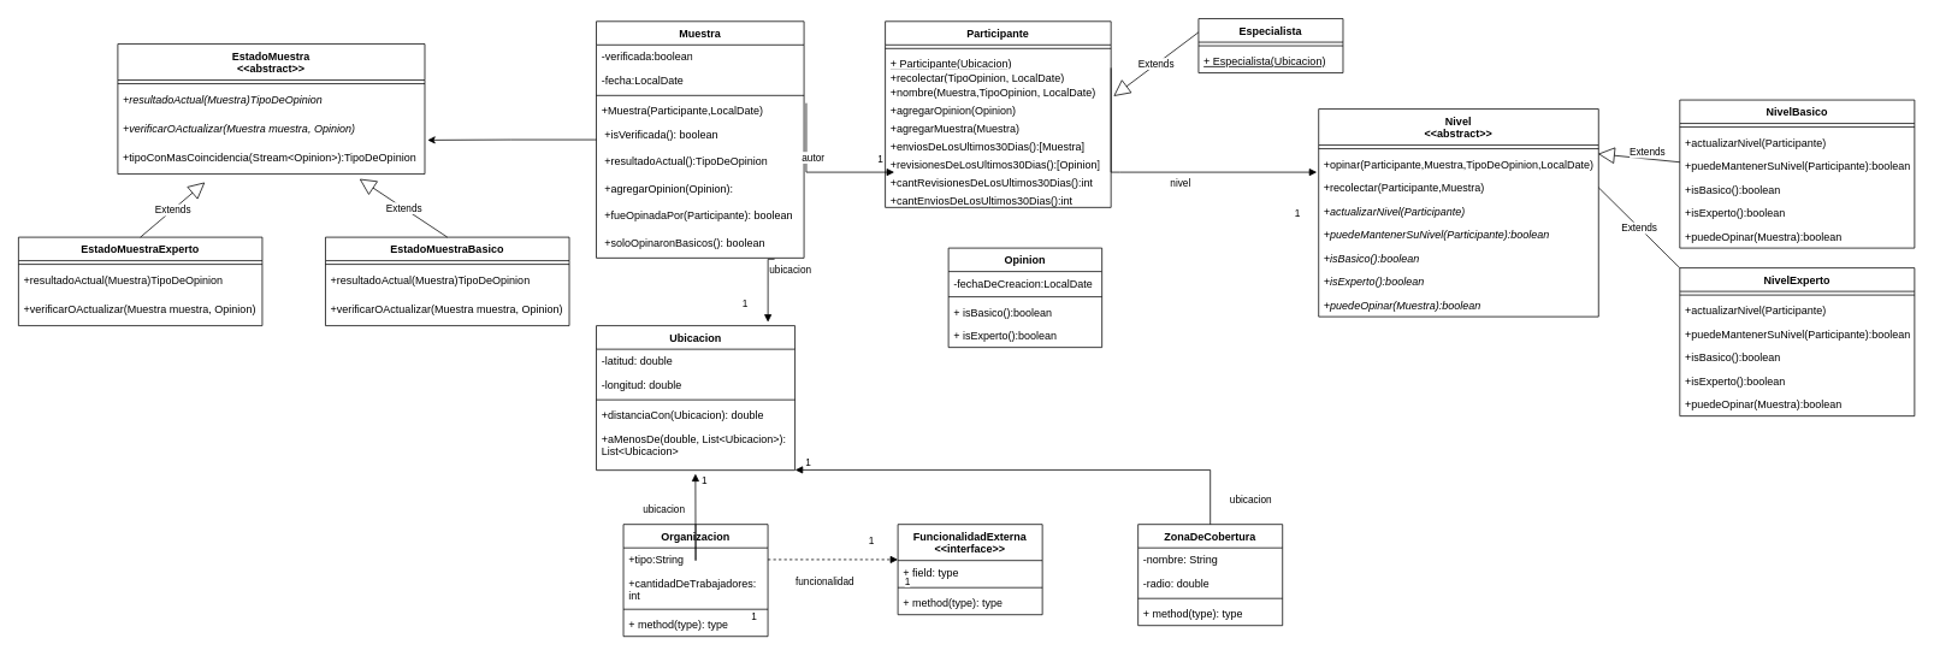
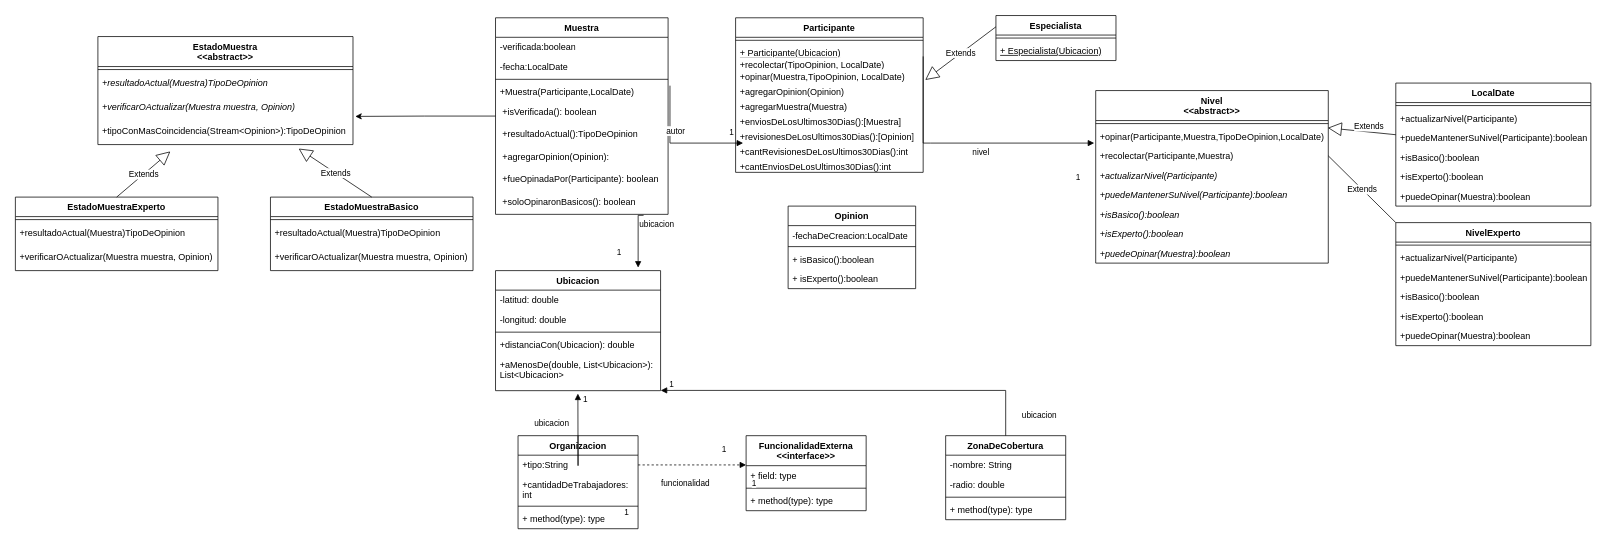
- <mxCell id="15" value="+nombre(Muestra,TipoOpinion, LocalDate)" style="text;strokeColor=none;fillColor=none;align=left;verticalAlign=top;spacingLeft=4;spacingRight=4;overflow=hidden;rotatable=0;points=[[0,0.5],[1,0.5]];portConstraint=eastwest;whiteSpace=wrap;html=1;" parent="11" vertex="1"><mxGeometry y="66" width="250" height="20" as="geometry" /></mxCell>
+ <mxCell id="15" value="+opinar(Muestra,TipoOpinion, LocalDate)" style="text;strokeColor=none;fillColor=none;align=left;verticalAlign=top;spacingLeft=4;spacingRight=4;overflow=hidden;rotatable=0;points=[[0,0.5],[1,0.5]];portConstraint=eastwest;whiteSpace=wrap;html=1;" parent="11" vertex="1"><mxGeometry y="66" width="250" height="20" as="geometry" /></mxCell>
- <mxCell id="38" value="NivelBasico" style="swimlane;fontStyle=1;align=center;verticalAlign=top;childLayout=stackLayout;horizontal=1;startSize=26;horizontalStack=0;resizeParent=1;resizeParentMax=0;resizeLast=0;collapsible=1;marginBottom=0;whiteSpace=wrap;html=1;" parent="1" vertex="1"><mxGeometry x="1860" y="110" width="260" height="164" as="geometry" /></mxCell>
+ <mxCell id="38" value="LocalDate" style="swimlane;fontStyle=1;align=center;verticalAlign=top;childLayout=stackLayout;horizontal=1;startSize=26;horizontalStack=0;resizeParent=1;resizeParentMax=0;resizeLast=0;collapsible=1;marginBottom=0;whiteSpace=wrap;html=1;" parent="1" vertex="1"><mxGeometry x="1860" y="110" width="260" height="164" as="geometry" /></mxCell>
